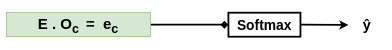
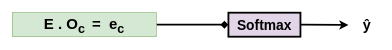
- <mxCell id="4" value="&lt;font style=&quot;font-size: 25px&quot;&gt;E . O&lt;sub&gt;c&amp;nbsp;&amp;nbsp;&lt;/sub&gt;=&amp;nbsp;&amp;nbsp;&lt;/font&gt;e&lt;sub&gt;c&lt;/sub&gt;&lt;sub&gt;&lt;font&gt;&lt;br&gt;&lt;/font&gt;&lt;/sub&gt;" style="text;html=1;strokeColor=#82b366;fillColor=#d5e8d4;align=center;verticalAlign=middle;whiteSpace=wrap;rounded=0;fontSize=25;fontStyle=1" parent="1" vertex="1"><mxGeometry x="10" y="20.5" width="240" height="40" as="geometry" /></mxCell>
+ <mxCell id="4" value="&lt;font style=&quot;font-size: 25px&quot;&gt;E . O&lt;sub&gt;c&amp;nbsp;&amp;nbsp;&lt;/sub&gt;=&amp;nbsp;&amp;nbsp;&lt;/font&gt;e&lt;sub&gt;c&lt;/sub&gt;&lt;sub&gt;&lt;font&gt;&lt;br&gt;&lt;/font&gt;&lt;/sub&gt;" style="text;html=1;strokeColor=#82b366;fillColor=#d5e8d4;align=center;verticalAlign=middle;whiteSpace=wrap;rounded=0;fontSize=25;fontStyle=1" parent="1" vertex="1"><mxGeometry x="20" y="20.5" width="240" height="40" as="geometry" /></mxCell>
- <mxCell id="2" value="Softmax" style="rounded=0;whiteSpace=wrap;html=1;strokeColor=#000000;strokeWidth=3;fontSize=23;fontStyle=1" parent="1" vertex="1"><mxGeometry x="380" y="20.5" width="120" height="40" as="geometry" /></mxCell>
+ <mxCell id="2" value="Softmax" style="rounded=0;whiteSpace=wrap;html=1;strokeColor=#000000;strokeWidth=3;fontSize=23;fontStyle=1;fillColor=#e1d5e7;" parent="1" vertex="1"><mxGeometry x="380" y="20.5" width="120" height="40" as="geometry" /></mxCell>
